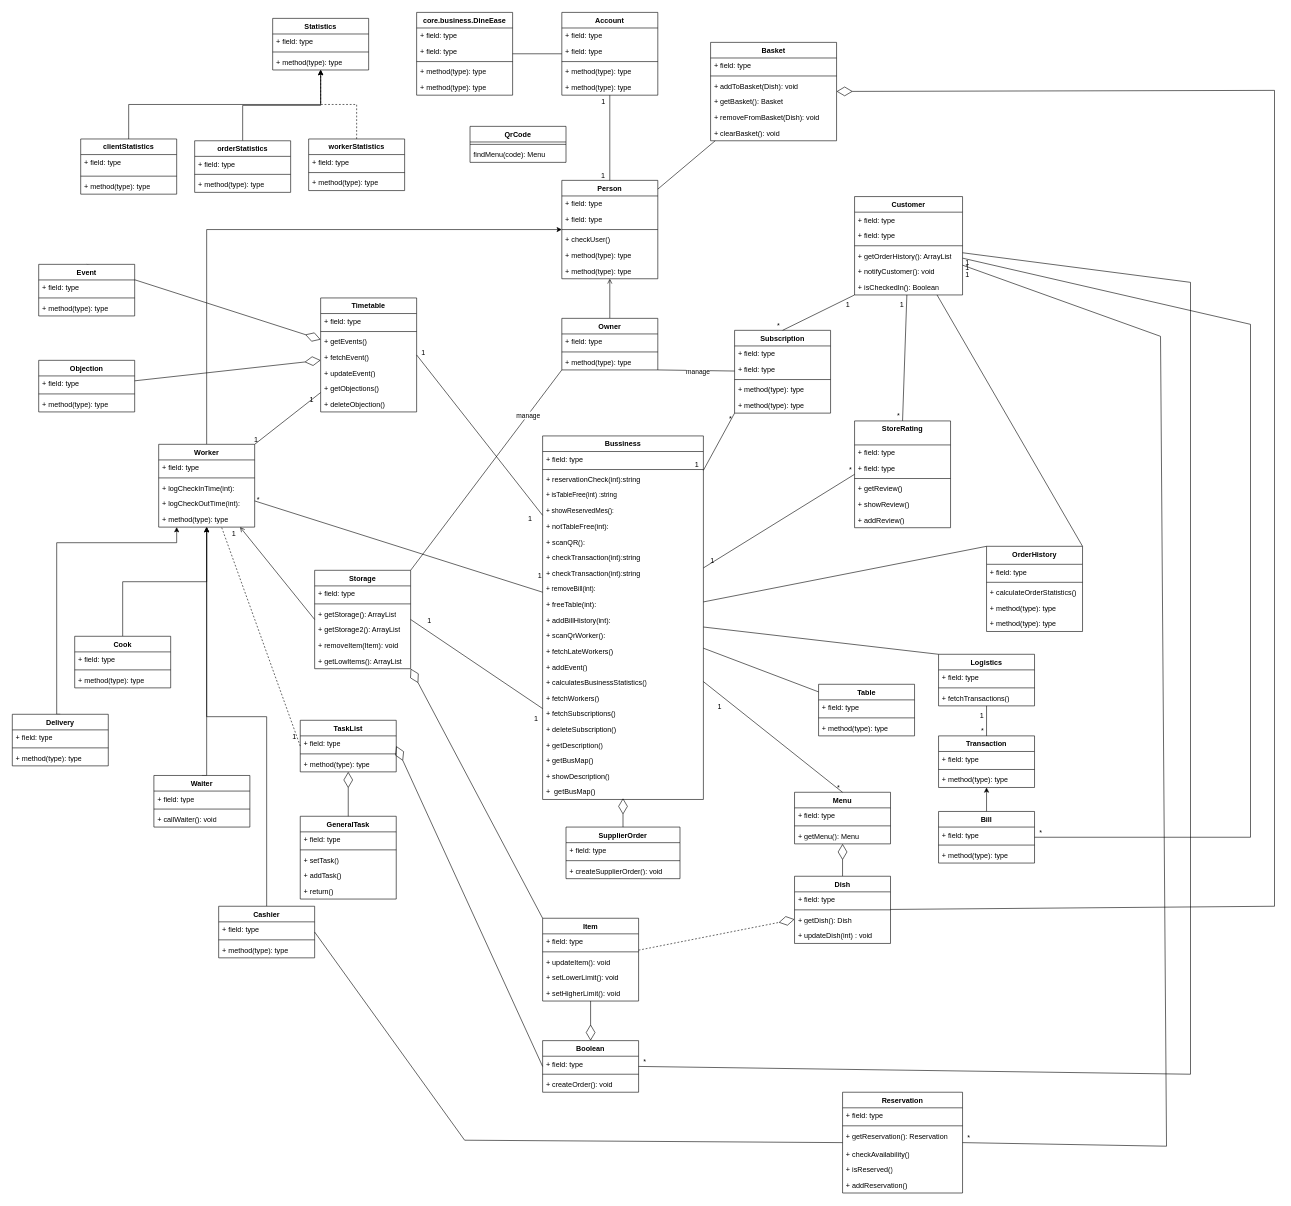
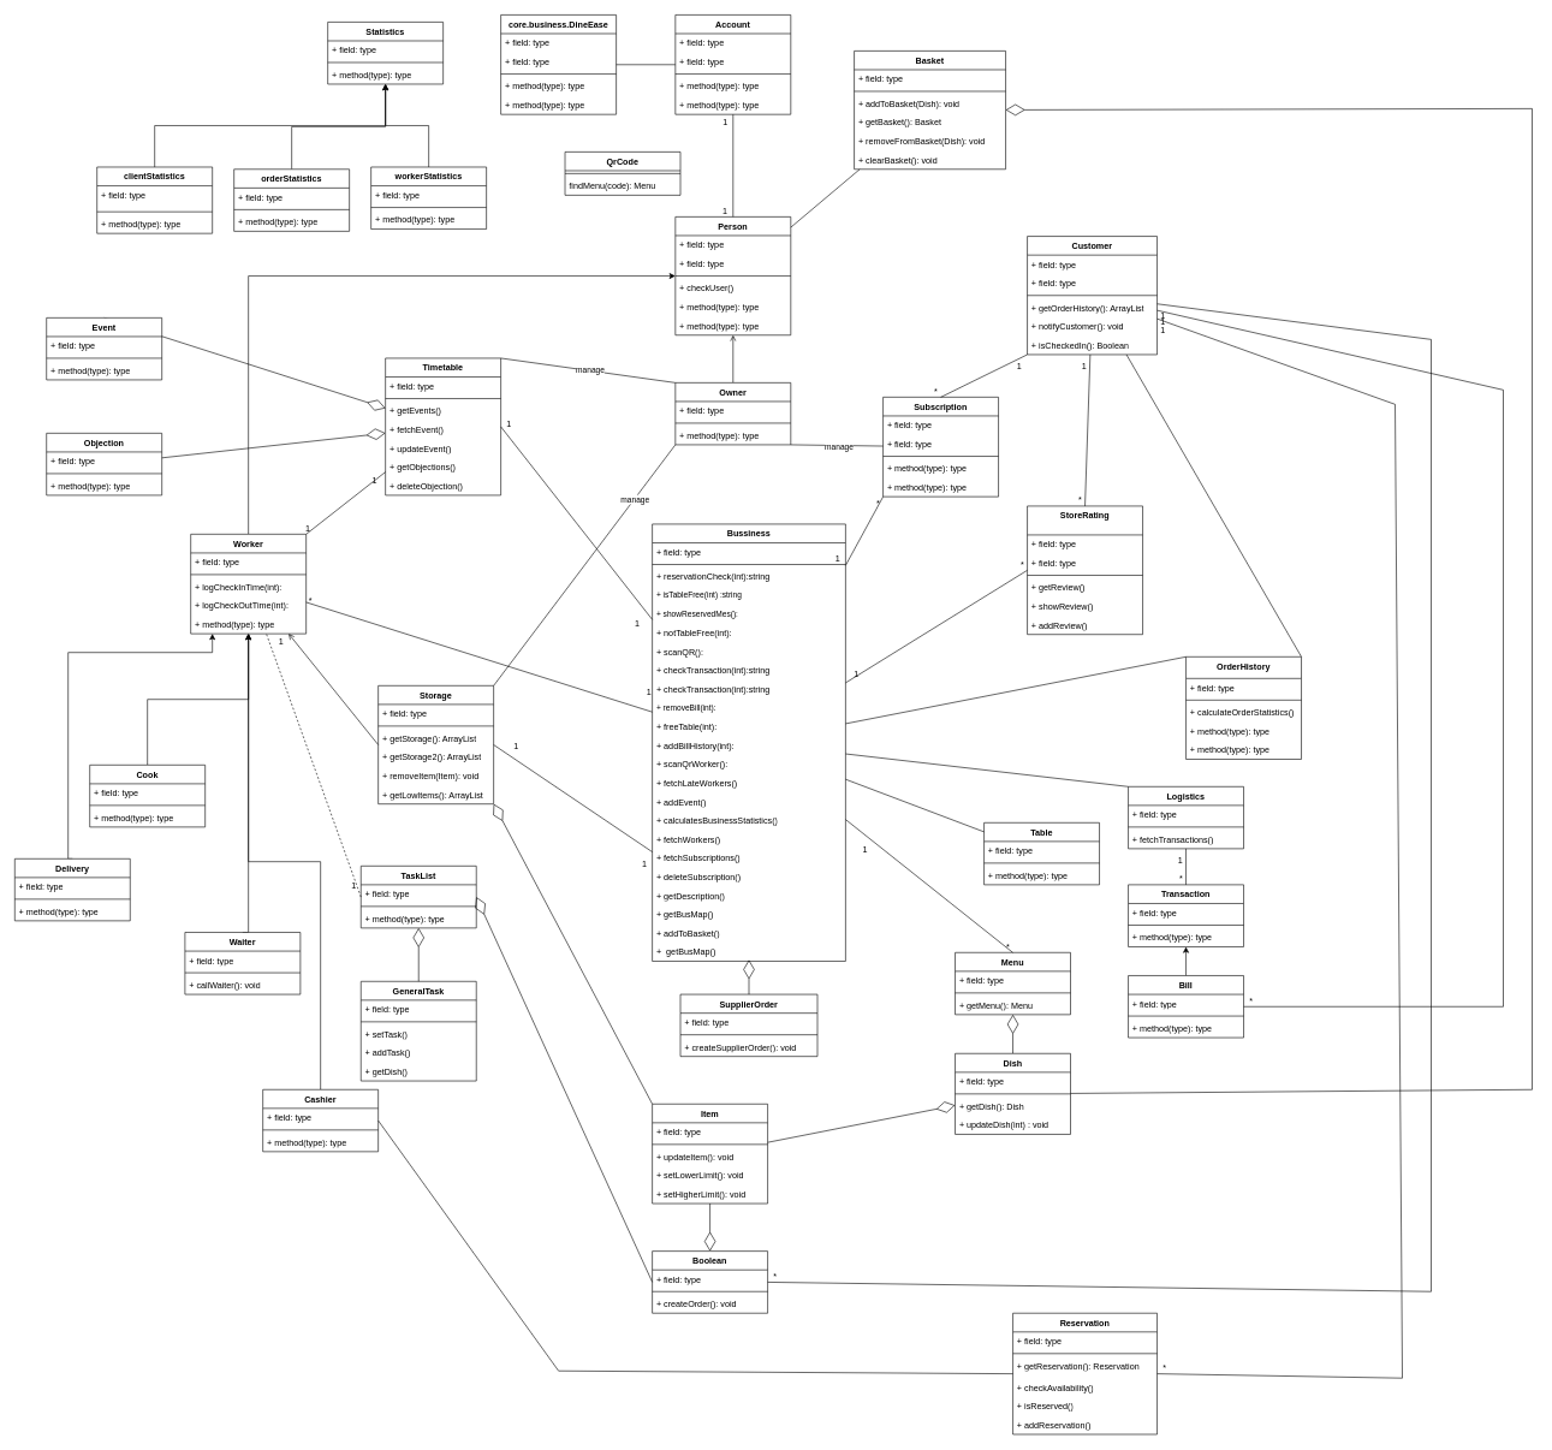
- <mxCell id="220" style="edgeStyle=orthogonalEdgeStyle;rounded=0;orthogonalLoop=1;jettySize=auto;html=1;exitX=0.5;exitY=0;exitDx=0;exitDy=0;entryX=0.5;entryY=1;entryDx=0;entryDy=0;dashed=1;" parent="1" source="221" target="211" edge="1"><mxGeometry relative="1" as="geometry" /></mxCell>
+ <mxCell id="220" style="edgeStyle=orthogonalEdgeStyle;rounded=0;orthogonalLoop=1;jettySize=auto;html=1;exitX=0.5;exitY=0;exitDx=0;exitDy=0;entryX=0.5;entryY=1;entryDx=0;entryDy=0;" parent="1" source="221" target="211" edge="1"><mxGeometry relative="1" as="geometry" /></mxCell>
+ <mxCell id="177" value="" style="endArrow=none;html=1;rounded=0;entryX=0;entryY=0;entryDx=0;entryDy=0;exitX=1;exitY=0;exitDx=0;exitDy=0;" parent="1" source="149" target="23" edge="1"><mxGeometry width="50" height="50" relative="1" as="geometry"><mxPoint x="790.77" y="683.13" as="sourcePoint" /><mxPoint x="927.77" y="518.13" as="targetPoint" /></mxGeometry></mxCell>
+ <mxCell id="178" value="manage" style="edgeLabel;html=1;align=center;verticalAlign=middle;resizable=0;points=[];" parent="177" vertex="1" connectable="0"><mxGeometry x="0.013" y="2" relative="1" as="geometry"><mxPoint as="offset" /></mxGeometry></mxCell>
- <mxCell id="52" value="+ showDescription()" style="text;strokeColor=none;fillColor=none;align=left;verticalAlign=top;spacingLeft=4;spacingRight=4;overflow=hidden;rotatable=0;points=[[0,0.5],[1,0.5]];portConstraint=eastwest;whiteSpace=wrap;html=1;" parent="30" vertex="1"><mxGeometry y="554" width="268" height="26" as="geometry" /></mxCell>
+ <mxCell id="52" value="+ addToBasket()" style="text;strokeColor=none;fillColor=none;align=left;verticalAlign=top;spacingLeft=4;spacingRight=4;overflow=hidden;rotatable=0;points=[[0,0.5],[1,0.5]];portConstraint=eastwest;whiteSpace=wrap;html=1;" parent="30" vertex="1"><mxGeometry y="554" width="268" height="26" as="geometry" /></mxCell>
- <mxCell id="147" value="+ return()" style="text;strokeColor=none;fillColor=none;align=left;verticalAlign=top;spacingLeft=4;spacingRight=4;overflow=hidden;rotatable=0;points=[[0,0.5],[1,0.5]];portConstraint=eastwest;whiteSpace=wrap;html=1;" parent="142" vertex="1"><mxGeometry y="112" width="160" height="26" as="geometry" /></mxCell>
+ <mxCell id="147" value="+ getDish()" style="text;strokeColor=none;fillColor=none;align=left;verticalAlign=top;spacingLeft=4;spacingRight=4;overflow=hidden;rotatable=0;points=[[0,0.5],[1,0.5]];portConstraint=eastwest;whiteSpace=wrap;html=1;" parent="142" vertex="1"><mxGeometry y="112" width="160" height="26" as="geometry" /></mxCell>
- <mxCell id="97" value="" style="endArrow=diamondThin;endFill=0;endSize=24;html=1;rounded=0;dashed=1;" parent="1" source="91" target="267" edge="1"><mxGeometry width="160" relative="1" as="geometry"><mxPoint x="1414.43" y="1448" as="sourcePoint" /><mxPoint x="1359.43" y="1370" as="targetPoint" /></mxGeometry></mxCell>
+ <mxCell id="97" value="" style="endArrow=diamondThin;endFill=0;endSize=24;html=1;rounded=0;" parent="1" source="91" target="267" edge="1"><mxGeometry width="160" relative="1" as="geometry"><mxPoint x="1414.43" y="1448" as="sourcePoint" /><mxPoint x="1359.43" y="1370" as="targetPoint" /></mxGeometry></mxCell>
